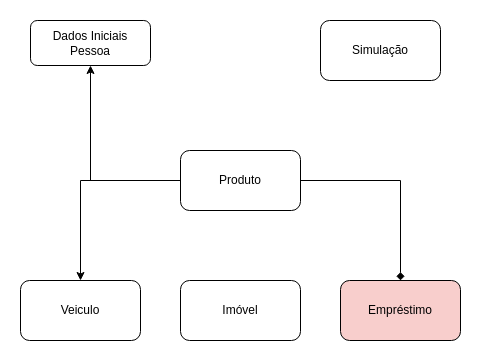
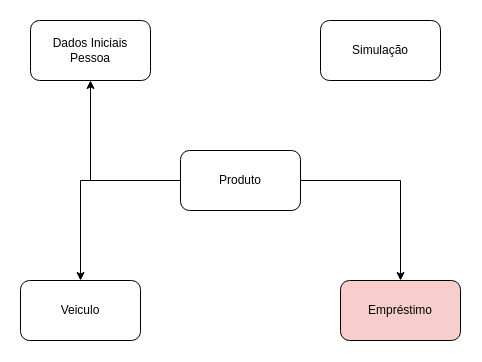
- <mxCell id="2" value="Dados Iniciais Pessoa" style="rounded=1;whiteSpace=wrap;html=1;" parent="1" vertex="1"><mxGeometry x="30" y="20" width="120" height="45" as="geometry" /></mxCell>
+ <mxCell id="2" value="Dados Iniciais Pessoa" style="rounded=1;whiteSpace=wrap;html=1;" parent="1" vertex="1"><mxGeometry x="30" y="20" width="120" height="60" as="geometry" /></mxCell>
- <mxCell id="8" style="edgeStyle=orthogonalEdgeStyle;rounded=0;orthogonalLoop=1;jettySize=auto;html=1;endArrow=diamond;" parent="1" source="10" target="6" edge="1"><mxGeometry relative="1" as="geometry" /></mxCell>
+ <mxCell id="8" style="edgeStyle=orthogonalEdgeStyle;rounded=0;orthogonalLoop=1;jettySize=auto;html=1;" parent="1" source="10" target="6" edge="1"><mxGeometry relative="1" as="geometry" /></mxCell>
- <mxCell id="5" value="Imóvel" style="rounded=1;whiteSpace=wrap;html=1;" parent="1" vertex="1"><mxGeometry x="180" y="280" width="120" height="60" as="geometry" /></mxCell>
